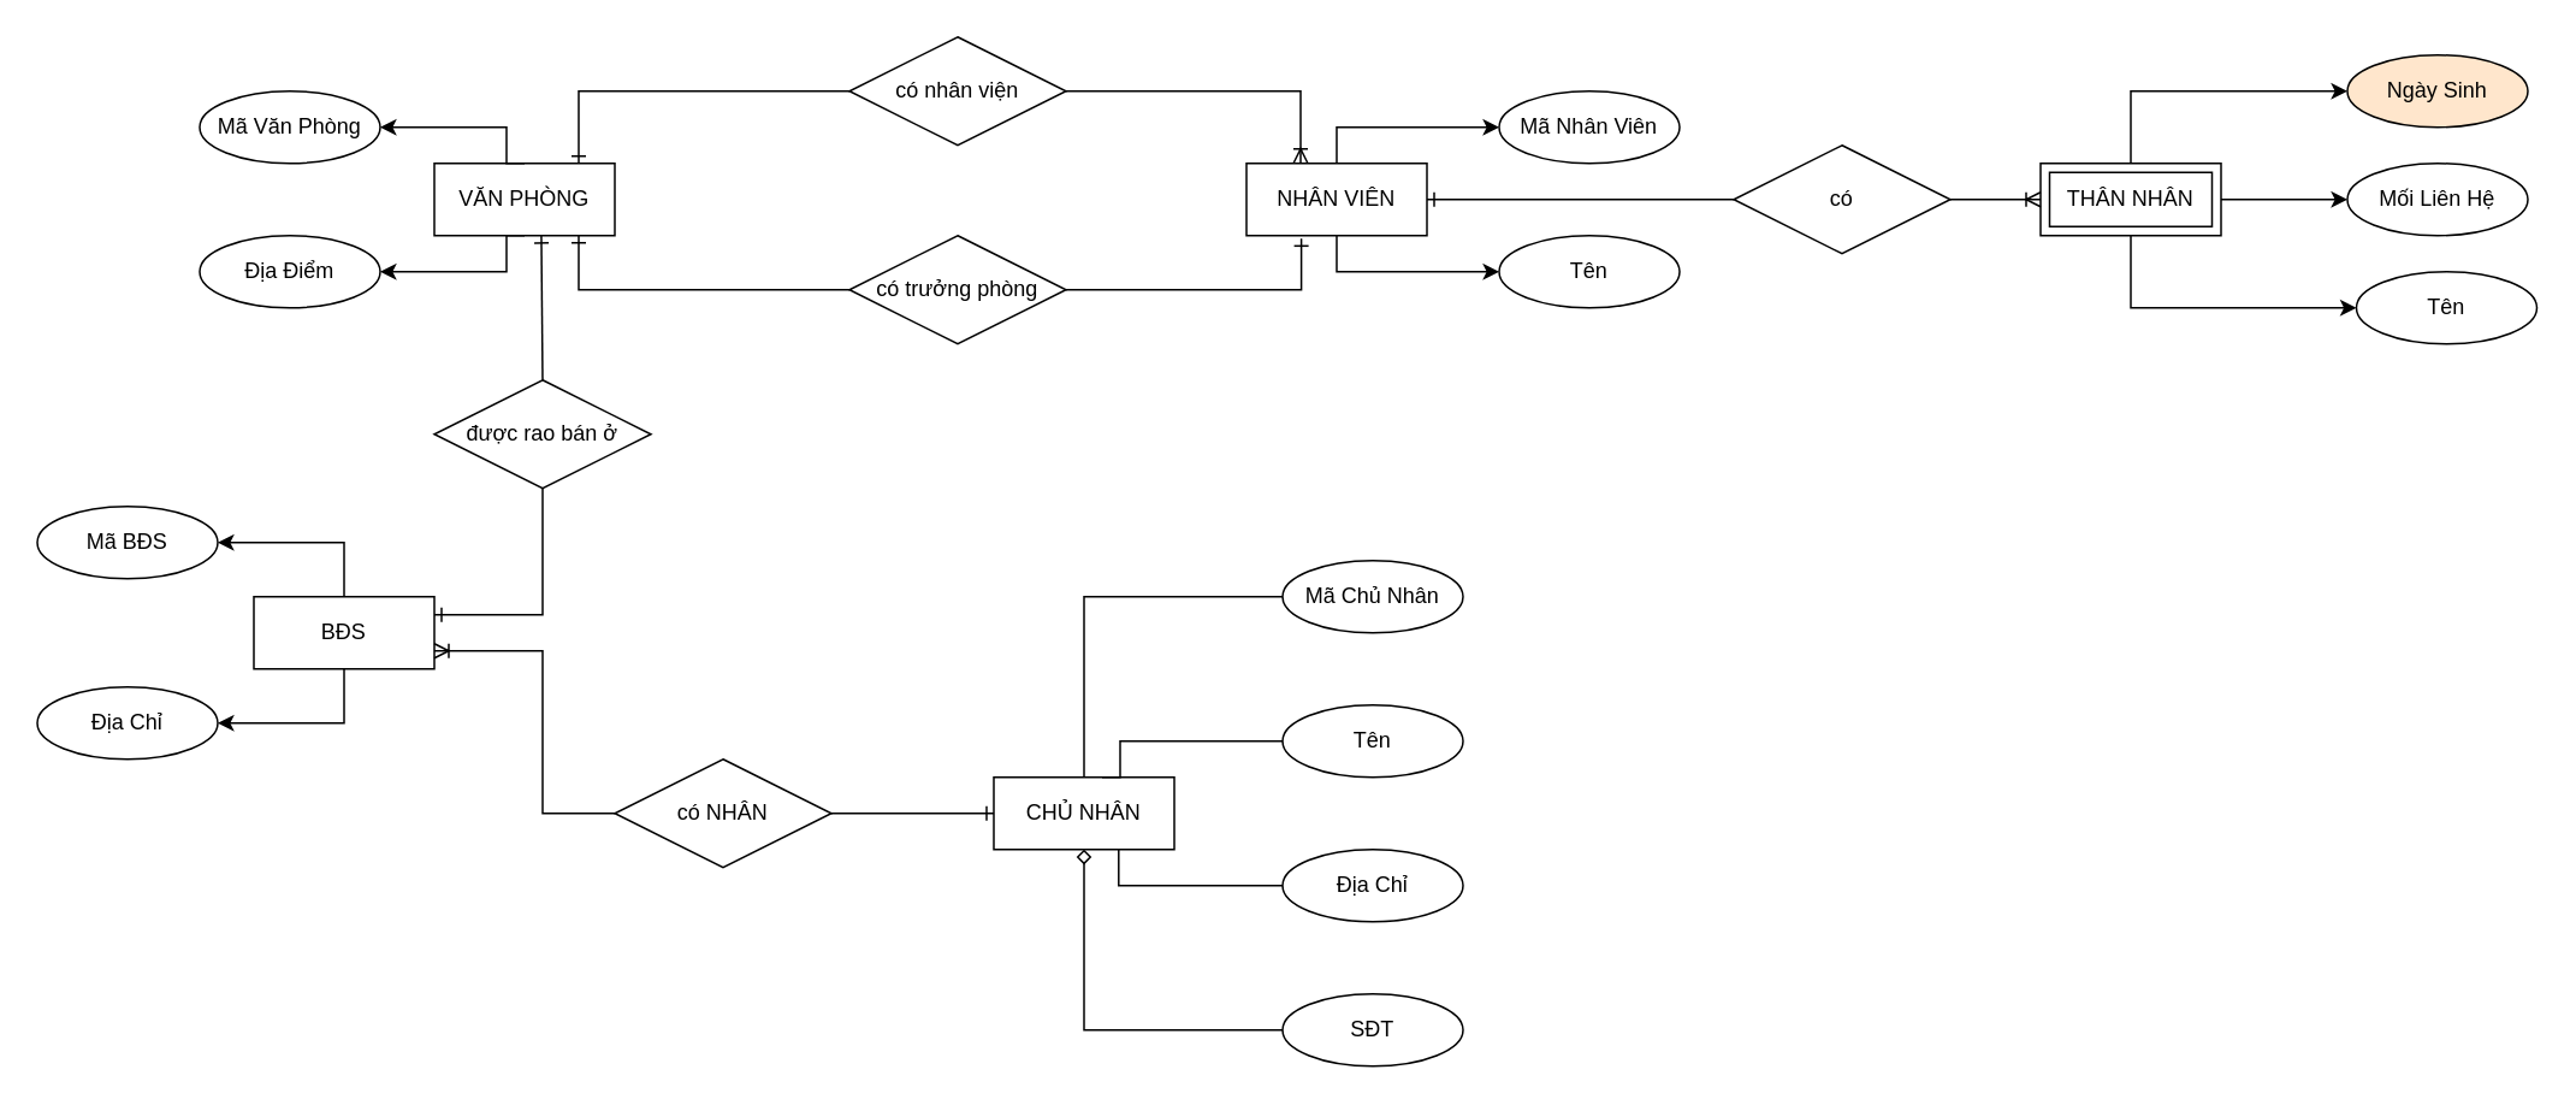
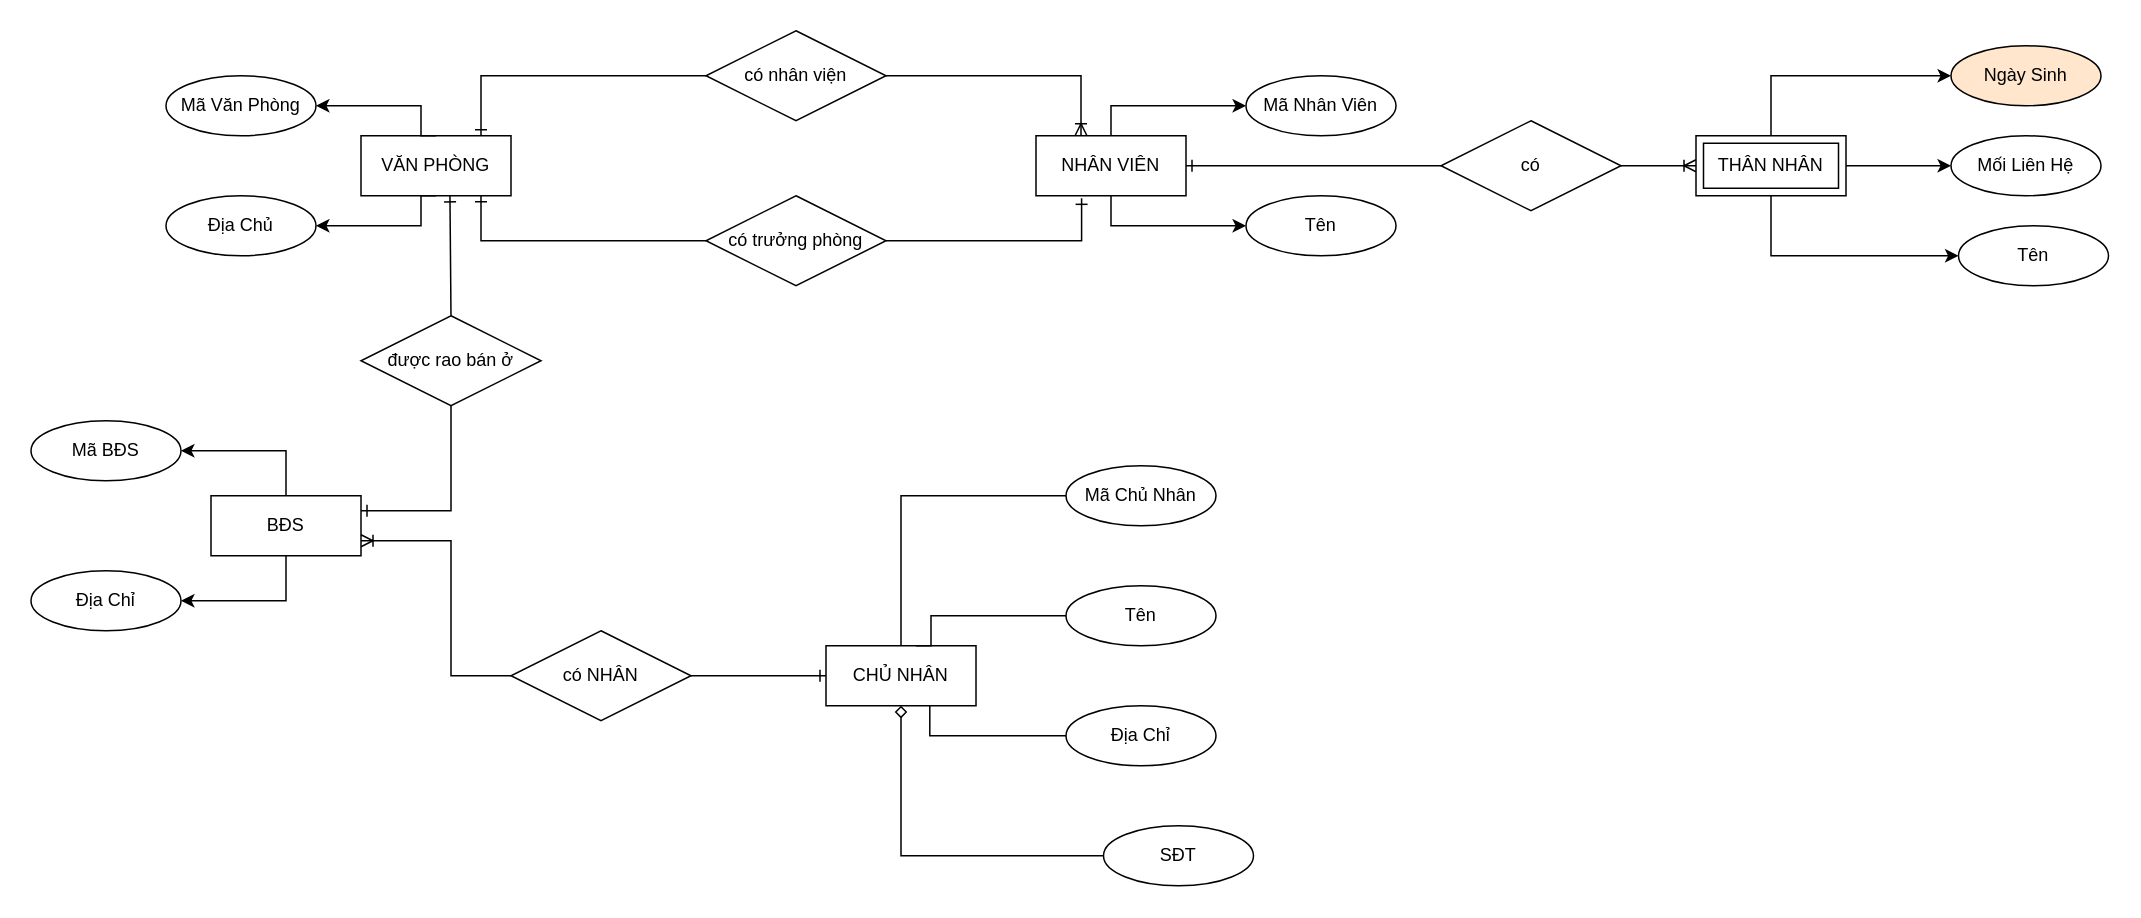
- <mxCell id="18" value="Địa Điểm" style="ellipse;whiteSpace=wrap;html=1;align=center;" parent="1" vertex="1"><mxGeometry x="110" y="130" width="100" height="40" as="geometry" /></mxCell>
+ <mxCell id="18" value="Địa Chủ" style="ellipse;whiteSpace=wrap;html=1;align=center;" parent="1" vertex="1"><mxGeometry x="110" y="130" width="100" height="40" as="geometry" /></mxCell>
- <mxCell id="47" value="SĐT" style="ellipse;whiteSpace=wrap;html=1;align=center;" parent="1" vertex="1"><mxGeometry x="710" y="550" width="100" height="40" as="geometry" /></mxCell>
+ <mxCell id="47" value="SĐT" style="ellipse;whiteSpace=wrap;html=1;align=center;" parent="1" vertex="1"><mxGeometry x="735" y="550" width="100" height="40" as="geometry" /></mxCell>
